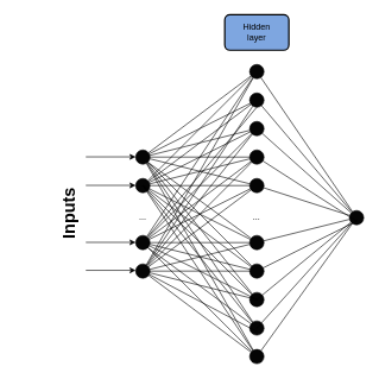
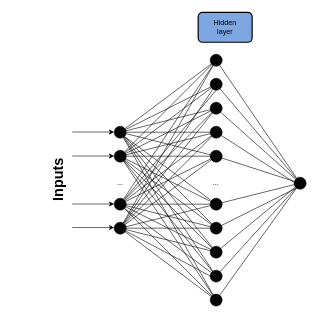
- <mxCell id="63" value="Hidden&lt;br&gt;layer" style="text;html=1;strokeColor=default;fillColor=#7EA6E0;align=center;verticalAlign=middle;whiteSpace=wrap;rounded=1;glass=0;sketch=0;shadow=0;strokeWidth=2;perimeterSpacing=0;" parent="1" vertex="1"><mxGeometry x="315" y="20" width="90" height="50" as="geometry" /></mxCell>
+ <mxCell id="63" value="Hidden&lt;br&gt;layer" style="text;html=1;strokeColor=default;fillColor=#7EA6E0;align=center;verticalAlign=middle;whiteSpace=wrap;rounded=1;glass=0;sketch=0;shadow=0;strokeWidth=2;perimeterSpacing=0;" parent="1" vertex="1"><mxGeometry x="330" y="20" width="90" height="50" as="geometry" /></mxCell>
